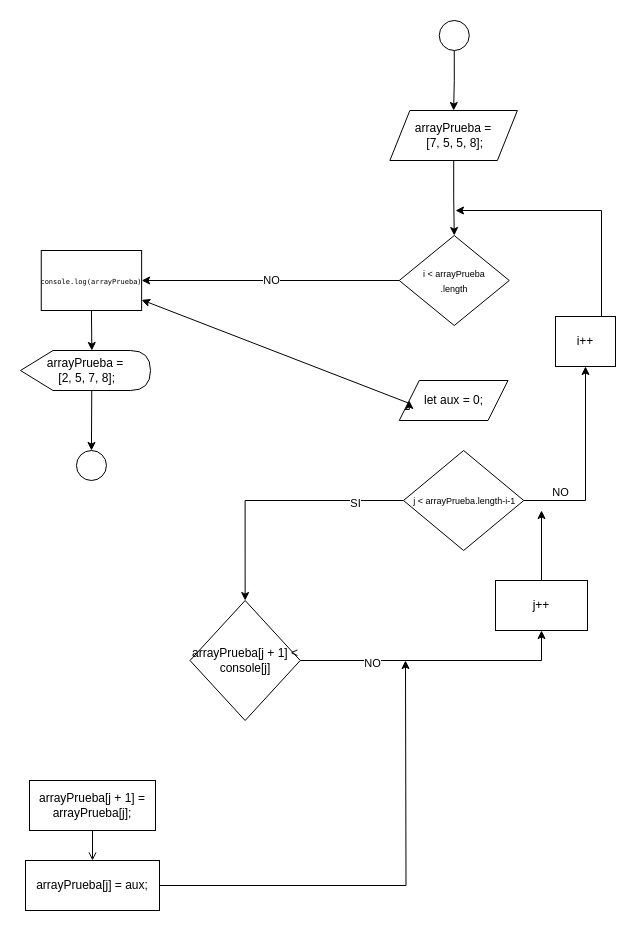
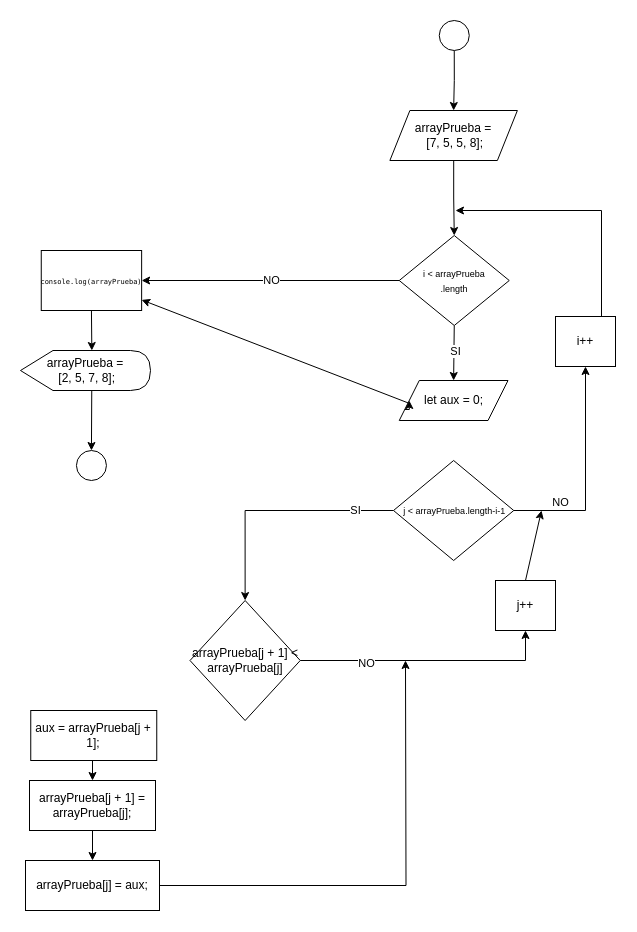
+ <mxCell id="6" style="rounded=0;orthogonalLoop=1;jettySize=auto;html=1;exitX=0.5;exitY=1;exitDx=0;exitDy=0;entryX=0.5;entryY=0;entryDx=0;entryDy=0;" edge="1" parent="1" source="8" target="10"><mxGeometry relative="1" as="geometry" /></mxCell>
+ <mxCell id="7" value="SI" style="edgeLabel;html=1;align=center;verticalAlign=middle;resizable=0;points=[];" connectable="0" vertex="1" parent="6"><mxGeometry x="0.215" y="4" relative="1" as="geometry"><mxPoint x="-3" y="-8" as="offset" /></mxGeometry></mxCell>
- <mxCell id="15" value="&lt;font style=&quot;font-size: 9px;&quot;&gt;&amp;nbsp;j &amp;lt; arrayPrueba.length-i-1&lt;/font&gt;" style="rhombus;whiteSpace=wrap;html=1;" vertex="1" parent="1"><mxGeometry x="403" y="450" width="120.25" height="100" as="geometry" /></mxCell>
+ <mxCell id="15" value="&lt;font style=&quot;font-size: 9px;&quot;&gt;&amp;nbsp;j &amp;lt; arrayPrueba.length-i-1&lt;/font&gt;" style="rhombus;whiteSpace=wrap;html=1;" vertex="1" parent="1"><mxGeometry x="393" y="460" width="120.25" height="100" as="geometry" /></mxCell>
- <mxCell id="27" value="j++" style="rounded=0;whiteSpace=wrap;html=1;" vertex="1" parent="1"><mxGeometry x="495" y="580" width="92" height="50" as="geometry" /></mxCell>
+ <mxCell id="27" value="j++" style="rounded=0;whiteSpace=wrap;html=1;" vertex="1" parent="1"><mxGeometry x="495" y="580" width="60" height="50" as="geometry" /></mxCell>
- <mxCell id="18" value="arrayPrueba[j + 1] &amp;lt; console[j]" style="rhombus;whiteSpace=wrap;html=1;" vertex="1" parent="1"><mxGeometry x="189.51" y="600" width="110.24" height="120" as="geometry" /></mxCell>
+ <mxCell id="18" value="arrayPrueba[j + 1] &amp;lt; arrayPrueba[j]" style="rhombus;whiteSpace=wrap;html=1;" vertex="1" parent="1"><mxGeometry x="189.51" y="600" width="110.24" height="120" as="geometry" /></mxCell>
+ <mxCell id="20" value="aux = arrayPrueba[j + 1];" style="rounded=0;whiteSpace=wrap;html=1;" vertex="1" parent="1"><mxGeometry x="30.25" y="710" width="126" height="50" as="geometry" /></mxCell>
+ <mxCell id="19" style="edgeStyle=orthogonalEdgeStyle;rounded=0;orthogonalLoop=1;jettySize=auto;html=1;exitX=0.5;exitY=1;exitDx=0;exitDy=0;entryX=0.5;entryY=0;entryDx=0;entryDy=0;" edge="1" parent="1" source="20" target="22"><mxGeometry relative="1" as="geometry" /></mxCell>
- <mxCell id="21" style="edgeStyle=orthogonalEdgeStyle;rounded=0;orthogonalLoop=1;jettySize=auto;html=1;exitX=0.5;exitY=1;exitDx=0;exitDy=0;entryX=0.5;entryY=0;entryDx=0;entryDy=0;endArrow=open;" edge="1" parent="1" source="22" target="24"><mxGeometry relative="1" as="geometry" /></mxCell>
+ <mxCell id="21" style="edgeStyle=orthogonalEdgeStyle;rounded=0;orthogonalLoop=1;jettySize=auto;html=1;exitX=0.5;exitY=1;exitDx=0;exitDy=0;entryX=0.5;entryY=0;entryDx=0;entryDy=0;" edge="1" parent="1" source="22" target="24"><mxGeometry relative="1" as="geometry" /></mxCell>
